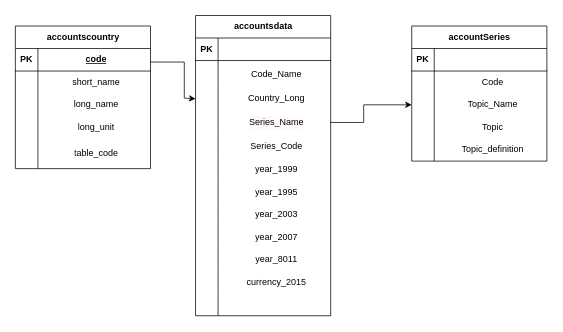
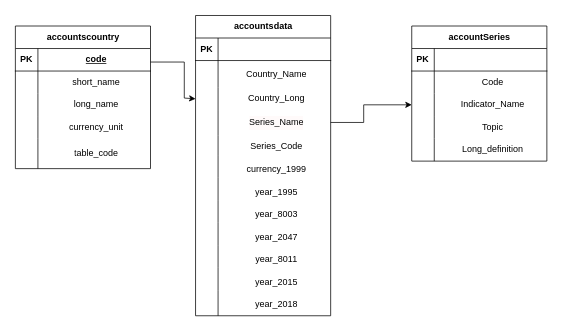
- <mxCell id="24" value="&lt;div style=&quot;font-size: 12px; line-height: 19px;&quot;&gt;&lt;span style=&quot;background-color: rgb(255, 255, 255); font-size: 12px;&quot;&gt;Code_Name&lt;/span&gt;&lt;/div&gt;" style="shape=partialRectangle;connectable=0;fillColor=none;top=0;left=0;bottom=0;right=0;align=center;spacingLeft=6;overflow=hidden;whiteSpace=wrap;html=1;fontFamily=Helvetica;fontSize=12;verticalAlign=middle;horizontal=1;fontStyle=0" parent="22" vertex="1"><mxGeometry x="30" width="150" height="36" as="geometry"><mxRectangle width="150" height="36" as="alternateBounds" /></mxGeometry></mxCell>
+ <mxCell id="24" value="&lt;div style=&quot;font-size: 12px; line-height: 19px;&quot;&gt;&lt;span style=&quot;background-color: rgb(255, 255, 255); font-size: 12px;&quot;&gt;Country_Name&lt;/span&gt;&lt;/div&gt;" style="shape=partialRectangle;connectable=0;fillColor=none;top=0;left=0;bottom=0;right=0;align=center;spacingLeft=6;overflow=hidden;whiteSpace=wrap;html=1;fontFamily=Helvetica;fontSize=12;verticalAlign=middle;horizontal=1;fontStyle=0" parent="22" vertex="1"><mxGeometry x="30" width="150" height="36" as="geometry"><mxRectangle width="150" height="36" as="alternateBounds" /></mxGeometry></mxCell>
- <mxCell id="64" value="&lt;div style=&quot;font-size: 12px; line-height: 19px;&quot;&gt;&lt;span style=&quot;background-color: rgb(255, 255, 255); font-size: 12px;&quot;&gt;Topic_Name&lt;/span&gt;&lt;/div&gt;" style="shape=partialRectangle;connectable=0;fillColor=none;top=0;left=0;bottom=0;right=0;align=center;spacingLeft=6;overflow=hidden;whiteSpace=wrap;html=1;fontFamily=Helvetica;fontSize=12;verticalAlign=middle;horizontal=1;fontStyle=0" parent="62" vertex="1"><mxGeometry x="30" width="150" height="30" as="geometry"><mxRectangle width="150" height="30" as="alternateBounds" /></mxGeometry></mxCell>
+ <mxCell id="64" value="&lt;div style=&quot;font-size: 12px; line-height: 19px;&quot;&gt;&lt;span style=&quot;background-color: rgb(255, 255, 255); font-size: 12px;&quot;&gt;Indicator_Name&lt;/span&gt;&lt;/div&gt;" style="shape=partialRectangle;connectable=0;fillColor=none;top=0;left=0;bottom=0;right=0;align=center;spacingLeft=6;overflow=hidden;whiteSpace=wrap;html=1;fontFamily=Helvetica;fontSize=12;verticalAlign=middle;horizontal=1;fontStyle=0" parent="62" vertex="1"><mxGeometry x="30" width="150" height="30" as="geometry"><mxRectangle width="150" height="30" as="alternateBounds" /></mxGeometry></mxCell>
- <mxCell id="14" value="long_unit" style="shape=partialRectangle;connectable=0;fillColor=none;top=0;left=0;bottom=0;right=0;align=center;spacingLeft=6;overflow=hidden;whiteSpace=wrap;html=1;fontFamily=Helvetica;fontSize=12;verticalAlign=middle;horizontal=1;fontStyle=0" parent="12" vertex="1"><mxGeometry x="30" width="150" height="30" as="geometry"><mxRectangle width="150" height="30" as="alternateBounds" /></mxGeometry></mxCell>
+ <mxCell id="14" value="currency_unit" style="shape=partialRectangle;connectable=0;fillColor=none;top=0;left=0;bottom=0;right=0;align=center;spacingLeft=6;overflow=hidden;whiteSpace=wrap;html=1;fontFamily=Helvetica;fontSize=12;verticalAlign=middle;horizontal=1;fontStyle=0" parent="12" vertex="1"><mxGeometry x="30" width="150" height="30" as="geometry"><mxRectangle width="150" height="30" as="alternateBounds" /></mxGeometry></mxCell>
- <mxCell id="79" value="&lt;div style=&quot;font-size: 12px; line-height: 19px;&quot;&gt;&lt;span style=&quot;background-color: rgb(255, 255, 255); font-size: 12px;&quot;&gt;Topic_definition&lt;/span&gt;&lt;/div&gt;" style="shape=partialRectangle;connectable=0;fillColor=none;top=0;left=0;bottom=0;right=0;align=center;spacingLeft=6;overflow=hidden;whiteSpace=wrap;html=1;fontFamily=Helvetica;fontSize=12;verticalAlign=middle;horizontal=1;fontStyle=0" parent="1" vertex="1"><mxGeometry x="578" y="184" width="150" height="30" as="geometry"><mxRectangle width="150" height="30" as="alternateBounds" /></mxGeometry></mxCell>
+ <mxCell id="79" value="&lt;div style=&quot;font-size: 12px; line-height: 19px;&quot;&gt;&lt;span style=&quot;background-color: rgb(255, 255, 255); font-size: 12px;&quot;&gt;Long_definition&lt;/span&gt;&lt;/div&gt;" style="shape=partialRectangle;connectable=0;fillColor=none;top=0;left=0;bottom=0;right=0;align=center;spacingLeft=6;overflow=hidden;whiteSpace=wrap;html=1;fontFamily=Helvetica;fontSize=12;verticalAlign=middle;horizontal=1;fontStyle=0" parent="1" vertex="1"><mxGeometry x="578" y="184" width="150" height="30" as="geometry"><mxRectangle width="150" height="30" as="alternateBounds" /></mxGeometry></mxCell>
- <mxCell id="74" value="&lt;div style=&quot;font-size: 12px; line-height: 19px;&quot;&gt;&lt;span style=&quot;background-color: rgb(255, 255, 255); font-size: 12px;&quot;&gt;year_1999&lt;/span&gt;&lt;/div&gt;" style="shape=partialRectangle;connectable=0;fillColor=none;top=0;left=0;bottom=0;right=0;align=center;spacingLeft=6;overflow=hidden;whiteSpace=wrap;html=1;fontFamily=Helvetica;fontSize=12;verticalAlign=middle;horizontal=1;fontStyle=0" parent="1" vertex="1"><mxGeometry x="290" y="210" width="150" height="30" as="geometry"><mxRectangle width="150" height="30" as="alternateBounds" /></mxGeometry></mxCell>
+ <mxCell id="74" value="&lt;div style=&quot;font-size: 12px; line-height: 19px;&quot;&gt;&lt;span style=&quot;background-color: rgb(255, 255, 255); font-size: 12px;&quot;&gt;currency_1999&lt;/span&gt;&lt;/div&gt;" style="shape=partialRectangle;connectable=0;fillColor=none;top=0;left=0;bottom=0;right=0;align=center;spacingLeft=6;overflow=hidden;whiteSpace=wrap;html=1;fontFamily=Helvetica;fontSize=12;verticalAlign=middle;horizontal=1;fontStyle=0" parent="1" vertex="1"><mxGeometry x="290" y="210" width="150" height="30" as="geometry"><mxRectangle width="150" height="30" as="alternateBounds" /></mxGeometry></mxCell>
- <mxCell id="71" value="&lt;div style=&quot;font-size: 12px; line-height: 19px;&quot;&gt;&lt;span style=&quot;background-color: rgb(255, 255, 255); font-size: 12px;&quot;&gt;year_2003&lt;/span&gt;&lt;/div&gt;" style="shape=partialRectangle;connectable=0;fillColor=none;top=0;left=0;bottom=0;right=0;align=center;spacingLeft=6;overflow=hidden;whiteSpace=wrap;html=1;fontFamily=Helvetica;fontSize=12;verticalAlign=middle;horizontal=1;fontStyle=0" parent="1" vertex="1"><mxGeometry x="290" y="270" width="150" height="30" as="geometry"><mxRectangle width="150" height="30" as="alternateBounds" /></mxGeometry></mxCell>
+ <mxCell id="71" value="&lt;div style=&quot;font-size: 12px; line-height: 19px;&quot;&gt;&lt;span style=&quot;background-color: rgb(255, 255, 255); font-size: 12px;&quot;&gt;year_8003&lt;/span&gt;&lt;/div&gt;" style="shape=partialRectangle;connectable=0;fillColor=none;top=0;left=0;bottom=0;right=0;align=center;spacingLeft=6;overflow=hidden;whiteSpace=wrap;html=1;fontFamily=Helvetica;fontSize=12;verticalAlign=middle;horizontal=1;fontStyle=0" parent="1" vertex="1"><mxGeometry x="290" y="270" width="150" height="30" as="geometry"><mxRectangle width="150" height="30" as="alternateBounds" /></mxGeometry></mxCell>
- <mxCell id="72" value="&lt;div style=&quot;font-size: 12px; line-height: 19px;&quot;&gt;&lt;span style=&quot;background-color: rgb(255, 255, 255); font-size: 12px;&quot;&gt;year_2007&lt;/span&gt;&lt;/div&gt;" style="shape=partialRectangle;connectable=0;fillColor=none;top=0;left=0;bottom=0;right=0;align=center;spacingLeft=6;overflow=hidden;whiteSpace=wrap;html=1;fontFamily=Helvetica;fontSize=12;verticalAlign=middle;horizontal=1;fontStyle=0" parent="1" vertex="1"><mxGeometry x="290" y="300" width="150" height="30" as="geometry"><mxRectangle width="150" height="30" as="alternateBounds" /></mxGeometry></mxCell>
+ <mxCell id="72" value="&lt;div style=&quot;font-size: 12px; line-height: 19px;&quot;&gt;&lt;span style=&quot;background-color: rgb(255, 255, 255); font-size: 12px;&quot;&gt;year_2047&lt;/span&gt;&lt;/div&gt;" style="shape=partialRectangle;connectable=0;fillColor=none;top=0;left=0;bottom=0;right=0;align=center;spacingLeft=6;overflow=hidden;whiteSpace=wrap;html=1;fontFamily=Helvetica;fontSize=12;verticalAlign=middle;horizontal=1;fontStyle=0" parent="1" vertex="1"><mxGeometry x="290" y="300" width="150" height="30" as="geometry"><mxRectangle width="150" height="30" as="alternateBounds" /></mxGeometry></mxCell>
- <mxCell id="78" value="&lt;div style=&quot;font-size: 12px; line-height: 19px;&quot;&gt;&lt;div style=&quot;line-height: 19px; font-size: 12px;&quot;&gt;&lt;span style=&quot;background-color: rgb(255, 255, 255); font-size: 12px;&quot;&gt;currency_2015&lt;/span&gt;&lt;/div&gt;&lt;/div&gt;" style="shape=partialRectangle;connectable=0;fillColor=none;top=0;left=0;bottom=0;right=0;align=center;spacingLeft=6;overflow=hidden;whiteSpace=wrap;html=1;fontFamily=Helvetica;fontSize=12;verticalAlign=middle;horizontal=1;fontStyle=0" parent="1" vertex="1"><mxGeometry x="290" y="360" width="150" height="30" as="geometry"><mxRectangle width="150" height="30" as="alternateBounds" /></mxGeometry></mxCell>
+ <mxCell id="78" value="&lt;div style=&quot;font-size: 12px; line-height: 19px;&quot;&gt;&lt;div style=&quot;line-height: 19px; font-size: 12px;&quot;&gt;&lt;span style=&quot;background-color: rgb(255, 255, 255); font-size: 12px;&quot;&gt;year_2015&lt;/span&gt;&lt;/div&gt;&lt;/div&gt;" style="shape=partialRectangle;connectable=0;fillColor=none;top=0;left=0;bottom=0;right=0;align=center;spacingLeft=6;overflow=hidden;whiteSpace=wrap;html=1;fontFamily=Helvetica;fontSize=12;verticalAlign=middle;horizontal=1;fontStyle=0" parent="1" vertex="1"><mxGeometry x="290" y="360" width="150" height="30" as="geometry"><mxRectangle width="150" height="30" as="alternateBounds" /></mxGeometry></mxCell>
+ <mxCell id="77" value="&lt;div style=&quot;font-size: 12px; line-height: 19px;&quot;&gt;&lt;div style=&quot;line-height: 19px; font-size: 12px;&quot;&gt;&lt;span style=&quot;background-color: rgb(255, 255, 255); font-size: 12px;&quot;&gt;year_2018&lt;/span&gt;&lt;/div&gt;&lt;/div&gt;" style="shape=partialRectangle;connectable=0;fillColor=none;top=0;left=0;bottom=0;right=0;align=center;spacingLeft=6;overflow=hidden;whiteSpace=wrap;html=1;fontFamily=Helvetica;fontSize=12;verticalAlign=middle;horizontal=1;fontStyle=0" parent="1" vertex="1"><mxGeometry x="290" y="390" width="150" height="30" as="geometry"><mxRectangle width="150" height="30" as="alternateBounds" /></mxGeometry></mxCell>
